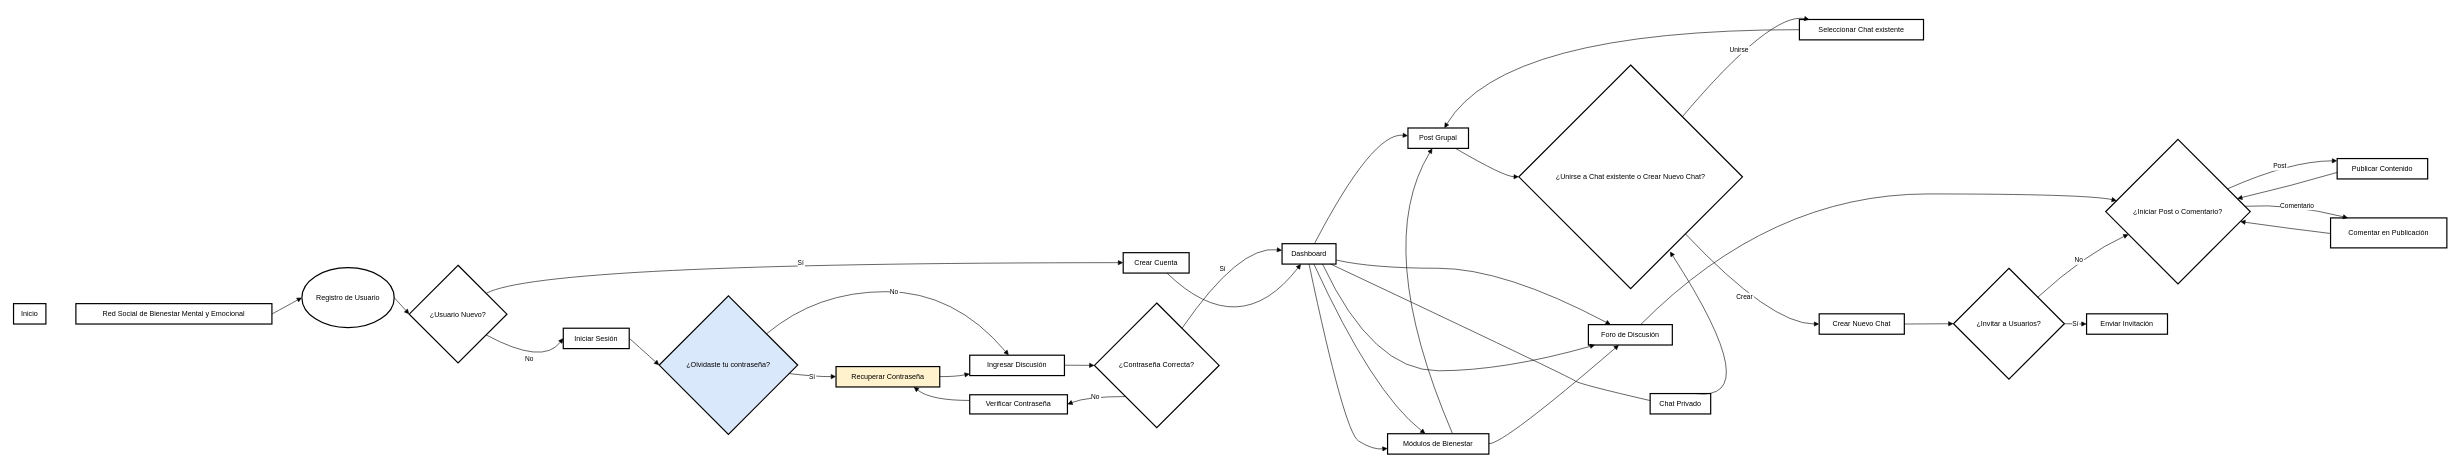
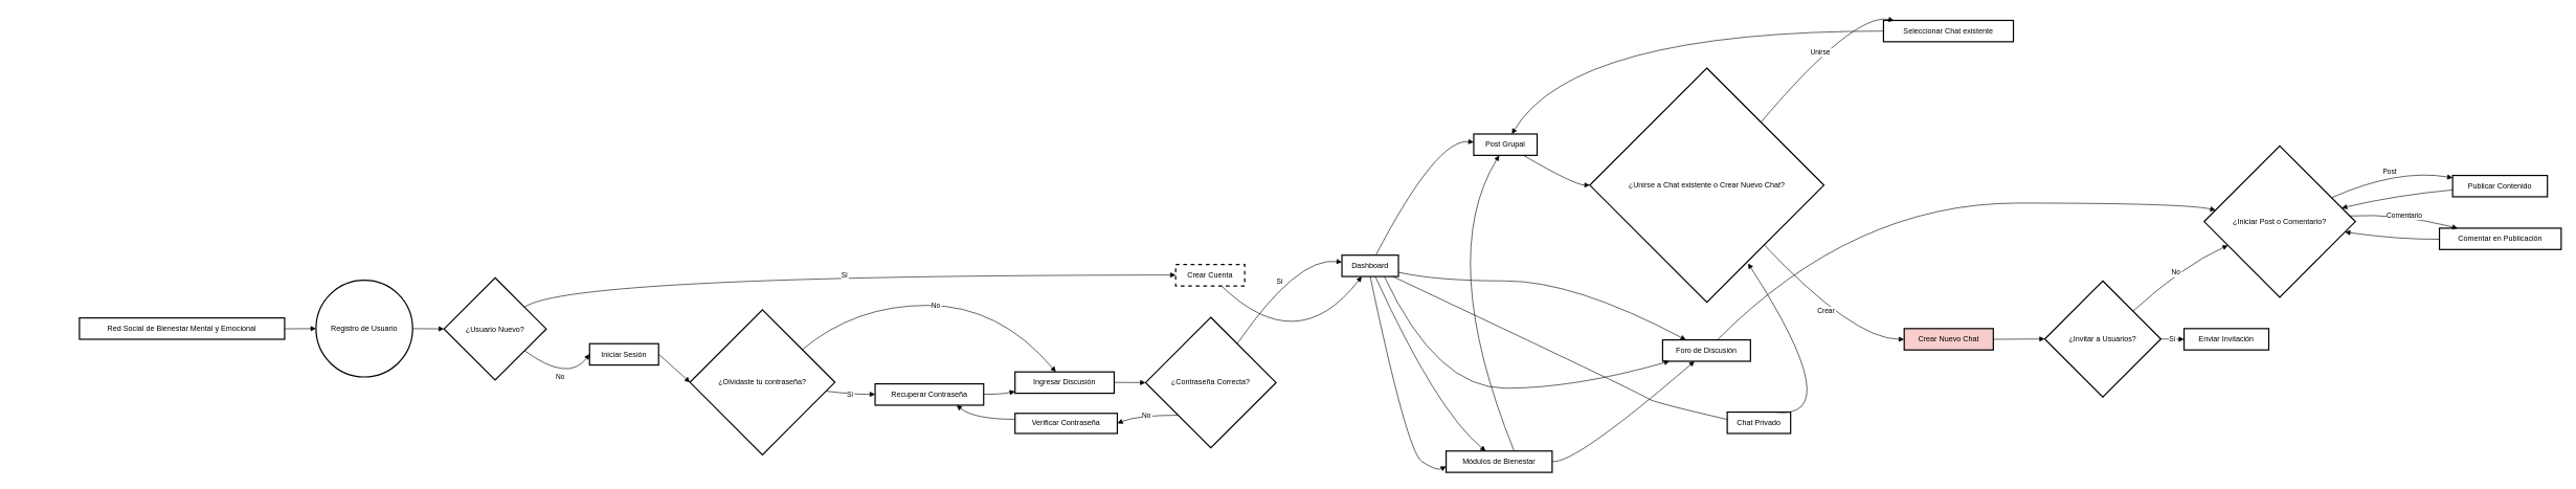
- <mxCell id="18" value="Publicar Contenido" style="whiteSpace=wrap;strokeWidth=2;" parent="1" vertex="1"><mxGeometry x="3896" y="264" width="151" height="34" as="geometry" /></mxCell>
+ <mxCell id="18" value="Publicar Contenido" style="whiteSpace=wrap;strokeWidth=2;" parent="1" vertex="1"><mxGeometry x="3906" y="279" width="151" height="34" as="geometry" /></mxCell>
- <mxCell id="19" value="Comentar en Publicación" style="whiteSpace=wrap;strokeWidth=2;" parent="1" vertex="1"><mxGeometry x="3885" y="363" width="194" height="50" as="geometry" /></mxCell>
+ <mxCell id="19" value="Comentar en Publicación" style="whiteSpace=wrap;strokeWidth=2;" parent="1" vertex="1"><mxGeometry x="3885" y="363" width="194" height="34" as="geometry" /></mxCell>
- <mxCell id="6" value="Crear Cuenta" style="whiteSpace=wrap;strokeWidth=2;" parent="1" vertex="1"><mxGeometry x="1871" y="421" width="110" height="34" as="geometry" /></mxCell>
+ <mxCell id="6" value="Crear Cuenta" style="whiteSpace=wrap;strokeWidth=2;dashed=1;" parent="1" vertex="1"><mxGeometry x="1871" y="421" width="110" height="34" as="geometry" /></mxCell>
- <mxCell id="4" value="Registro de Usuario" style="ellipse;aspect=fixed;strokeWidth=2;whiteSpace=wrap;" parent="1" vertex="1"><mxGeometry x="501" y="446" width="154" height="100" as="geometry" /></mxCell>
+ <mxCell id="4" value="Registro de Usuario" style="ellipse;aspect=fixed;strokeWidth=2;whiteSpace=wrap;" parent="1" vertex="1"><mxGeometry x="501" y="446" width="154" height="154" as="geometry" /></mxCell>
- <mxCell id="2" value="Inicio" style="whiteSpace=wrap;strokeWidth=2;" parent="1" vertex="1"><mxGeometry y="506" width="54" height="34" as="geometry" x="20" /></mxCell>
- <mxCell id="5" value="¿Usuario Nuevo?" style="rhombus;strokeWidth=2;whiteSpace=wrap;" parent="1" vertex="1"><mxGeometry x="680" y="442" width="163" height="163" as="geometry" /></mxCell>
+ <mxCell id="5" value="¿Usuario Nuevo?" style="rhombus;strokeWidth=2;whiteSpace=wrap;" parent="1" vertex="1"><mxGeometry x="705" y="442" width="163" height="163" as="geometry" /></mxCell>
- <mxCell id="22" value="Crear Nuevo Chat" style="whiteSpace=wrap;strokeWidth=2;" parent="1" vertex="1"><mxGeometry x="3032" y="523" width="142" height="34" as="geometry" /></mxCell>
+ <mxCell id="22" value="Crear Nuevo Chat" style="whiteSpace=wrap;strokeWidth=2;fillColor=#f8cecc;" parent="1" vertex="1"><mxGeometry x="3032" y="523" width="142" height="34" as="geometry" /></mxCell>
- <mxCell id="8" value="¿Olvidaste tu contraseña?" style="rhombus;strokeWidth=2;whiteSpace=wrap;fillColor=#dae8fc;" parent="1" vertex="1"><mxGeometry x="1097" y="493" width="231" height="231" as="geometry" /></mxCell>
+ <mxCell id="8" value="¿Olvidaste tu contraseña?" style="rhombus;strokeWidth=2;whiteSpace=wrap;" parent="1" vertex="1"><mxGeometry x="1097" y="493" width="231" height="231" as="geometry" /></mxCell>
- <mxCell id="9" value="Recuperar Contraseña" style="whiteSpace=wrap;strokeWidth=2;fillColor=#fff2cc;" parent="1" vertex="1"><mxGeometry x="1392" y="611" width="173" height="34" as="geometry" /></mxCell>
+ <mxCell id="9" value="Recuperar Contraseña" style="whiteSpace=wrap;strokeWidth=2;" parent="1" vertex="1"><mxGeometry x="1392" y="611" width="173" height="34" as="geometry" /></mxCell>
- <mxCell id="16" value="Módulos de Bienestar" style="whiteSpace=wrap;strokeWidth=2;" parent="1" vertex="1"><mxGeometry x="2312" y="723" width="169" height="34" as="geometry" /></mxCell>
+ <mxCell id="16" value="Módulos de Bienestar" style="whiteSpace=wrap;strokeWidth=2;" parent="1" vertex="1"><mxGeometry x="2302" y="718" width="169" height="34" as="geometry" /></mxCell>
